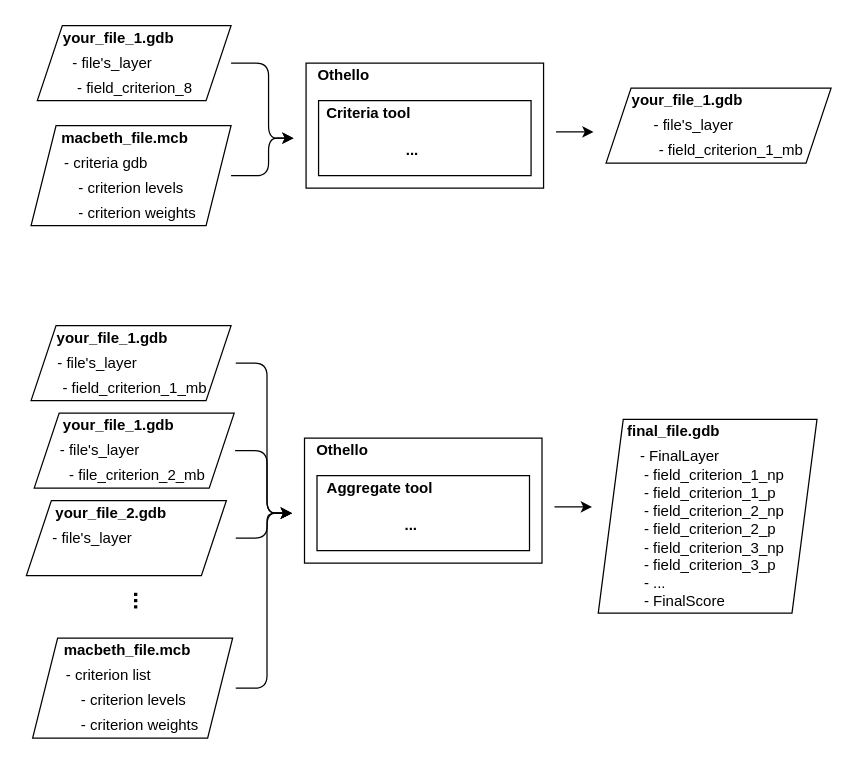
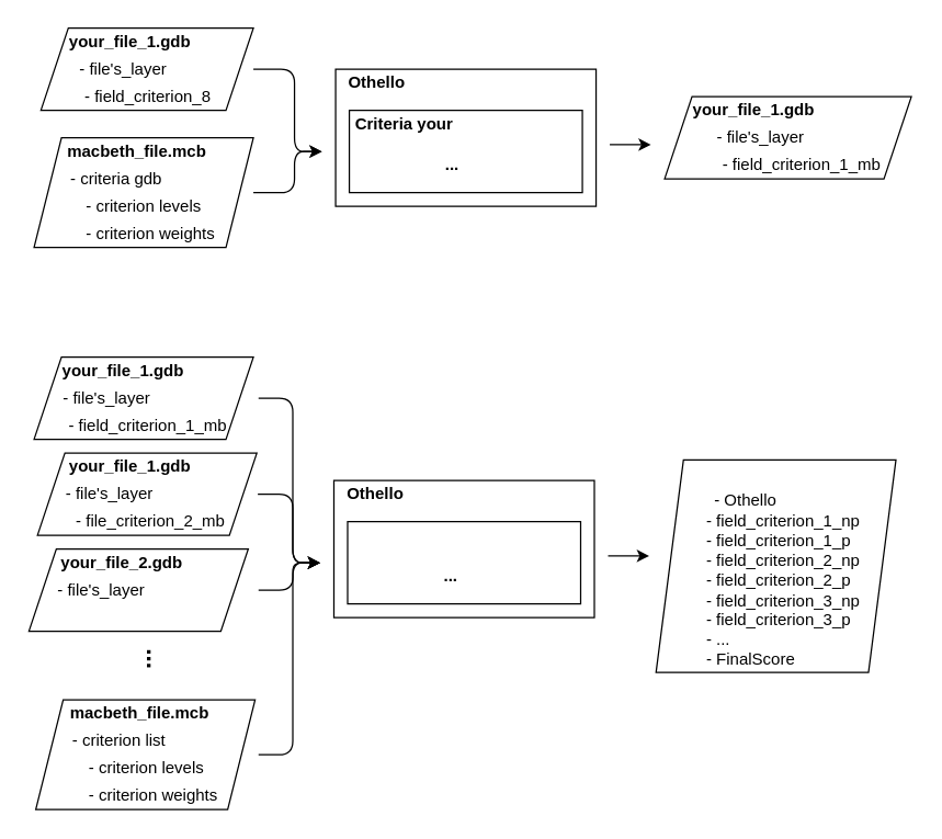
- <mxCell id="15" value="&lt;b&gt;Criteria tool&lt;/b&gt;" style="text;html=1;align=center;verticalAlign=middle;resizable=0;points=[];autosize=1;strokeColor=none;" vertex="1" parent="1"><mxGeometry x="254.25" y="80" width="80" height="20" as="geometry" /></mxCell>
+ <mxCell id="15" value="&lt;b&gt;Criteria your&lt;/b&gt;" style="text;html=1;align=center;verticalAlign=middle;resizable=0;points=[];autosize=1;strokeColor=none;" vertex="1" parent="1"><mxGeometry x="254.25" y="80" width="80" height="20" as="geometry" /></mxCell>
- <mxCell id="28" value="&lt;b&gt;final_file.gdb&lt;/b&gt;" style="text;html=1;align=center;verticalAlign=middle;resizable=0;points=[];autosize=1;strokeColor=none;" vertex="1" parent="1"><mxGeometry x="493" y="335" width="90" height="20" as="geometry" /></mxCell>
- <mxCell id="29" value="- FinalLayer" style="text;html=1;align=center;verticalAlign=middle;resizable=0;points=[];autosize=1;strokeColor=none;" vertex="1" parent="1"><mxGeometry x="503" y="355" width="80" height="20" as="geometry" /></mxCell>
+ <mxCell id="29" value="- Othello" style="text;html=1;align=center;verticalAlign=middle;resizable=0;points=[];autosize=1;strokeColor=none;" vertex="1" parent="1"><mxGeometry x="503" y="355" width="80" height="20" as="geometry" /></mxCell>
- <mxCell id="35" value="&lt;b&gt;Aggregate tool&lt;/b&gt;" style="text;html=1;align=center;verticalAlign=middle;resizable=0;points=[];autosize=1;strokeColor=none;" vertex="1" parent="1"><mxGeometry x="253" y="380" width="100" height="20" as="geometry" /></mxCell>
